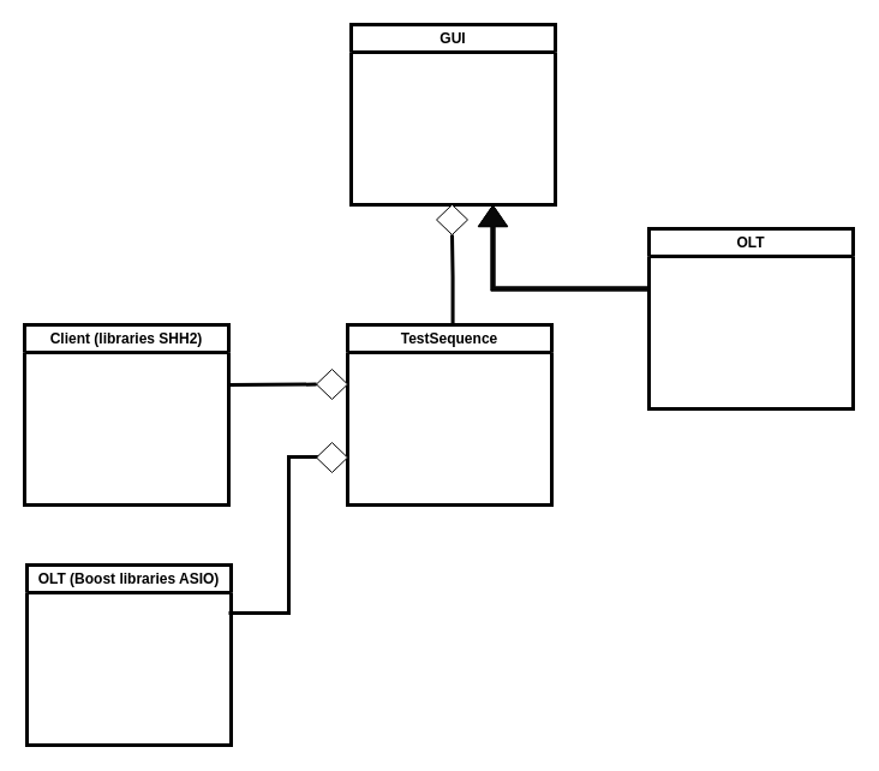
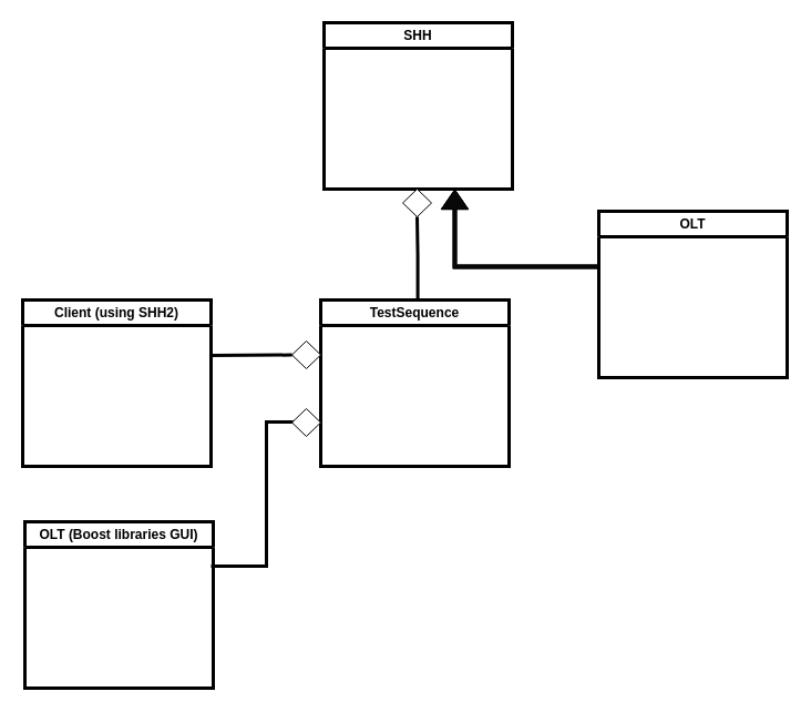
- <mxCell id="2" value="GUI" style="swimlane;whiteSpace=wrap;html=1;strokeWidth=3;" vertex="1" parent="1"><mxGeometry x="292" y="20" width="170" height="150" as="geometry" /></mxCell>
+ <mxCell id="2" value="SHH" style="swimlane;whiteSpace=wrap;html=1;strokeWidth=3;" vertex="1" parent="1"><mxGeometry x="292" y="20" width="170" height="150" as="geometry" /></mxCell>
- <mxCell id="4" value="Client (libraries SHH2)" style="swimlane;whiteSpace=wrap;html=1;strokeWidth=3;" vertex="1" parent="1"><mxGeometry x="20" y="270" width="170" height="150" as="geometry" /></mxCell>
+ <mxCell id="4" value="Client (using SHH2)" style="swimlane;whiteSpace=wrap;html=1;strokeWidth=3;" vertex="1" parent="1"><mxGeometry x="20" y="270" width="170" height="150" as="geometry" /></mxCell>
- <mxCell id="5" value="OLT (Boost libraries ASIO)" style="swimlane;whiteSpace=wrap;html=1;startSize=23;strokeWidth=3;" vertex="1" parent="1"><mxGeometry x="22" y="470" width="170" height="150" as="geometry" /></mxCell>
+ <mxCell id="5" value="OLT (Boost libraries GUI)" style="swimlane;whiteSpace=wrap;html=1;startSize=23;strokeWidth=3;" vertex="1" parent="1"><mxGeometry x="22" y="470" width="170" height="150" as="geometry" /></mxCell>
